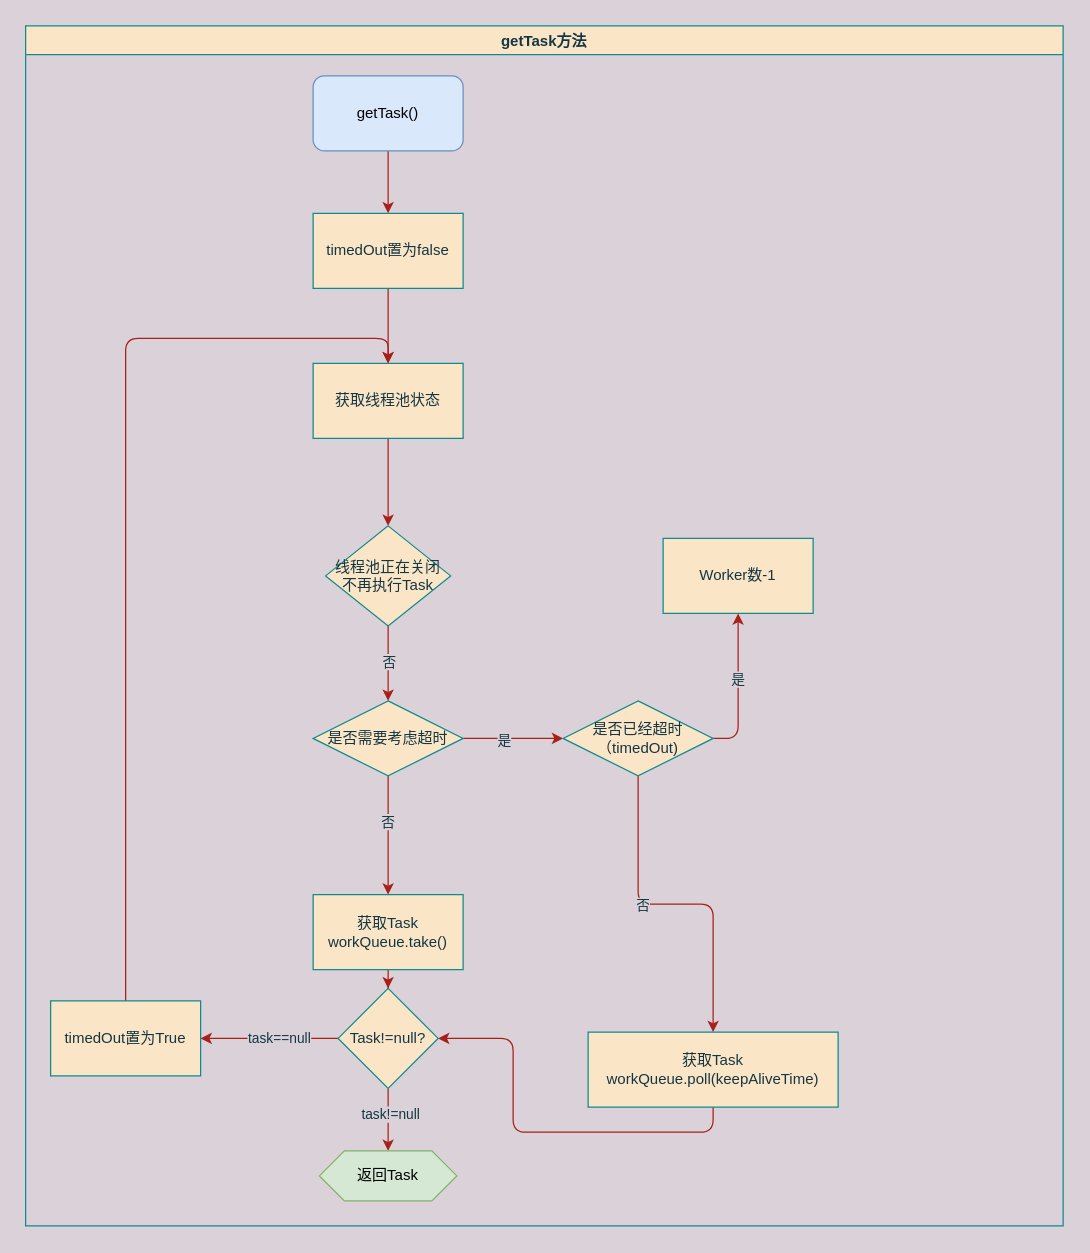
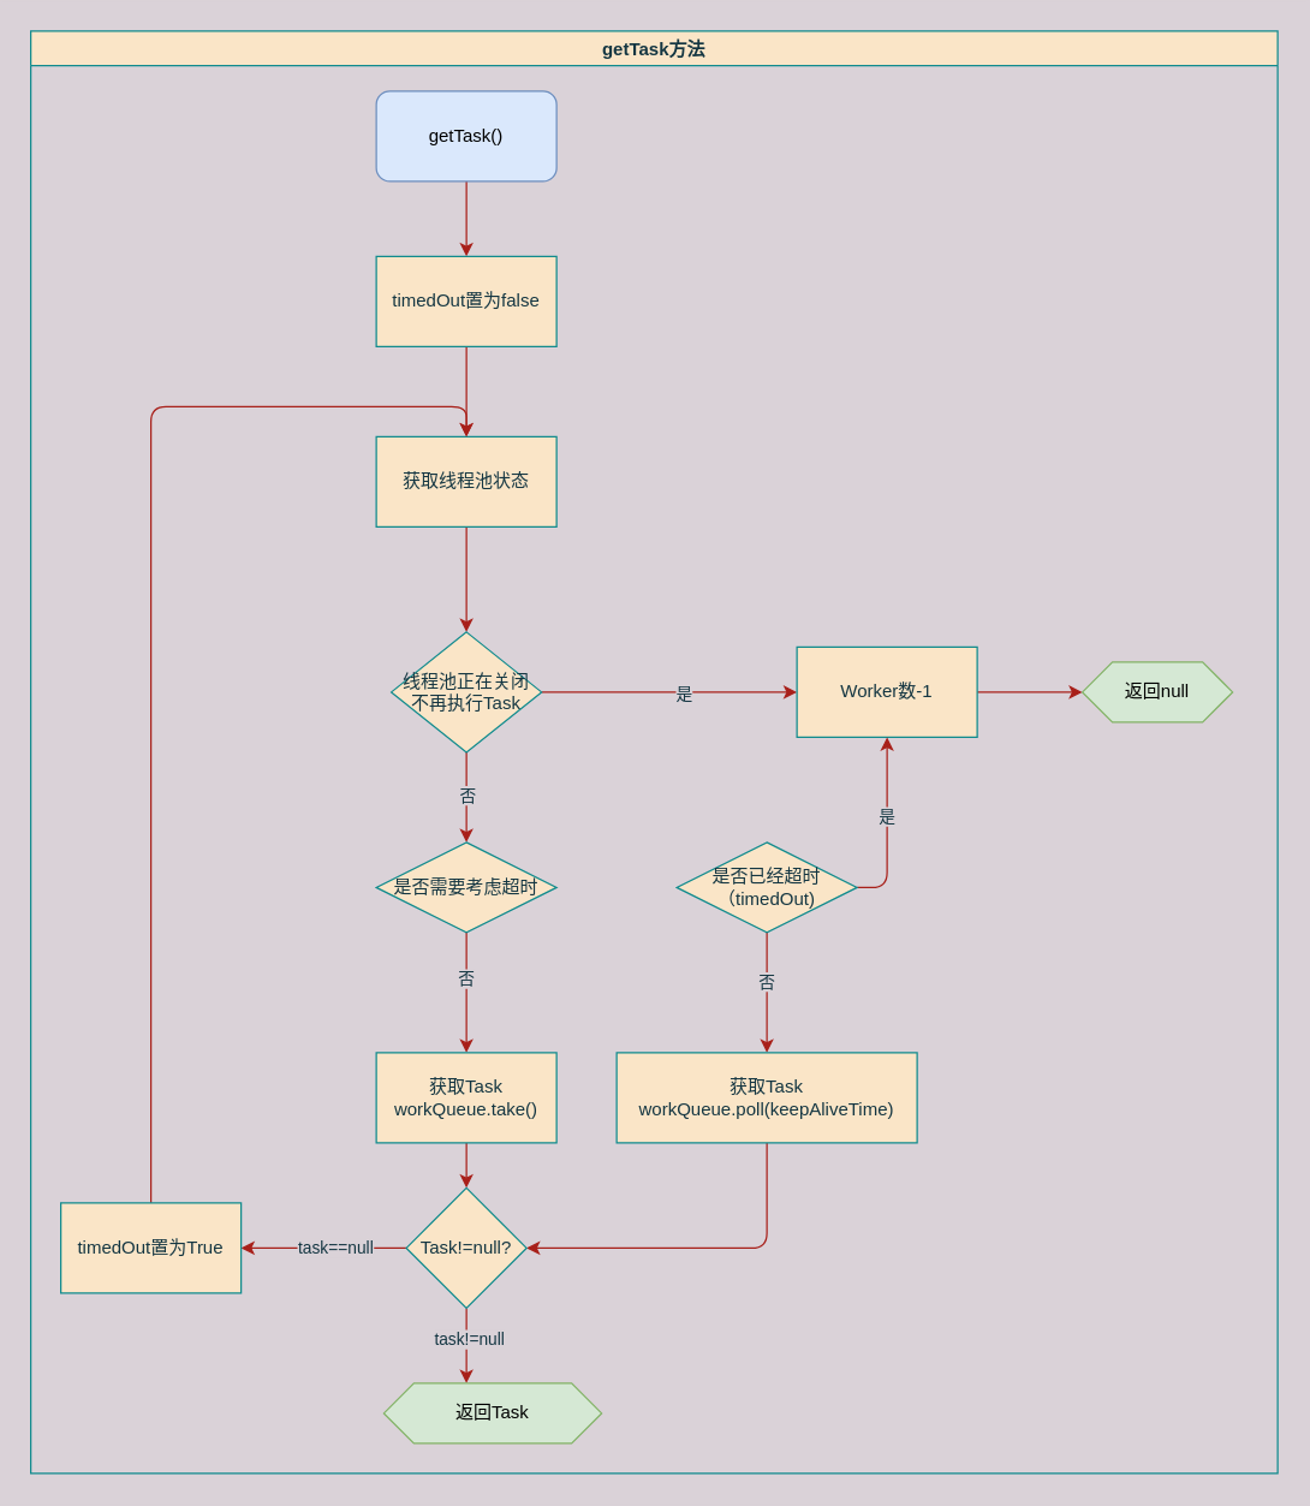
+ <mxCell id="8" value="" style="edgeStyle=orthogonalEdgeStyle;curved=0;rounded=1;sketch=0;orthogonalLoop=1;jettySize=auto;html=1;labelBackgroundColor=#DAD2D8;strokeColor=#A8201A;fontColor=#143642;" edge="1" parent="1" source="12" target="14"><mxGeometry relative="1" as="geometry" /></mxCell>
+ <mxCell id="9" value="是" style="edgeLabel;html=1;align=center;verticalAlign=middle;resizable=0;points=[];labelBackgroundColor=#DAD2D8;fontColor=#143642;" vertex="1" connectable="0" parent="8"><mxGeometry x="0.216" y="1" relative="1" as="geometry"><mxPoint x="-8.97" y="1" as="offset" /></mxGeometry></mxCell>
+ <mxCell id="13" value="" style="edgeStyle=orthogonalEdgeStyle;curved=0;rounded=1;sketch=0;orthogonalLoop=1;jettySize=auto;html=1;labelBackgroundColor=#DAD2D8;strokeColor=#A8201A;fontColor=#143642;" edge="1" parent="1" source="14" target="15"><mxGeometry relative="1" as="geometry" /></mxCell>
+ <mxCell id="15" value="返回null" style="shape=hexagon;perimeter=hexagonPerimeter2;whiteSpace=wrap;html=1;fixedSize=1;rounded=0;sketch=0;fillColor=#d5e8d4;strokeColor=#82b366;" vertex="1" parent="1"><mxGeometry x="720" y="440" width="100" height="40" as="geometry" /></mxCell>
- <mxCell id="16" value="" style="edgeStyle=orthogonalEdgeStyle;curved=0;rounded=1;sketch=0;orthogonalLoop=1;jettySize=auto;html=1;labelBackgroundColor=#DAD2D8;strokeColor=#A8201A;fontColor=#143642;" edge="1" parent="1" source="20" target="25"><mxGeometry relative="1" as="geometry"><Array as="points"><mxPoint x="400" y="590" /><mxPoint x="400" y="590" /></Array></mxGeometry></mxCell>
- <mxCell id="17" value="是" style="edgeLabel;html=1;align=center;verticalAlign=middle;resizable=0;points=[];labelBackgroundColor=#DAD2D8;fontColor=#143642;" vertex="1" connectable="0" parent="16"><mxGeometry x="-0.202" y="-1" relative="1" as="geometry"><mxPoint as="offset" /></mxGeometry></mxCell>
- <mxCell id="27" value="获取Task&lt;br&gt;workQueue.take()" style="whiteSpace=wrap;html=1;sketch=0;fillColor=#FAE5C7;strokeColor=#0F8B8D;fontColor=#143642;" vertex="1" parent="1"><mxGeometry x="250" y="715" width="120" height="60" as="geometry" /></mxCell>
+ <mxCell id="27" value="获取Task&lt;br&gt;workQueue.take()" style="whiteSpace=wrap;html=1;sketch=0;fillColor=#FAE5C7;strokeColor=#0F8B8D;fontColor=#143642;" vertex="1" parent="1"><mxGeometry x="250" y="700" width="120" height="60" as="geometry" /></mxCell>
- <mxCell id="29" value="获取Task&lt;br&gt;workQueue.poll(keepAliveTime)" style="whiteSpace=wrap;html=1;sketch=0;fillColor=#FAE5C7;strokeColor=#0F8B8D;fontColor=#143642;" vertex="1" parent="1"><mxGeometry x="470" y="825" width="200" height="60" as="geometry" /></mxCell>
+ <mxCell id="29" value="获取Task&lt;br&gt;workQueue.poll(keepAliveTime)" style="whiteSpace=wrap;html=1;sketch=0;fillColor=#FAE5C7;strokeColor=#0F8B8D;fontColor=#143642;" vertex="1" parent="1"><mxGeometry x="410" y="700" width="200" height="60" as="geometry" /></mxCell>
- <mxCell id="35" value="返回Task" style="shape=hexagon;perimeter=hexagonPerimeter2;whiteSpace=wrap;html=1;fixedSize=1;sketch=0;fillColor=#d5e8d4;strokeColor=#82b366;" vertex="1" parent="1"><mxGeometry x="255" y="920" width="110" height="40" as="geometry" /></mxCell>
+ <mxCell id="35" value="返回Task" style="shape=hexagon;perimeter=hexagonPerimeter2;whiteSpace=wrap;html=1;fixedSize=1;sketch=0;fillColor=#d5e8d4;strokeColor=#82b366;" vertex="1" parent="1"><mxGeometry x="255" y="920" width="145" height="40" as="geometry" /></mxCell>
